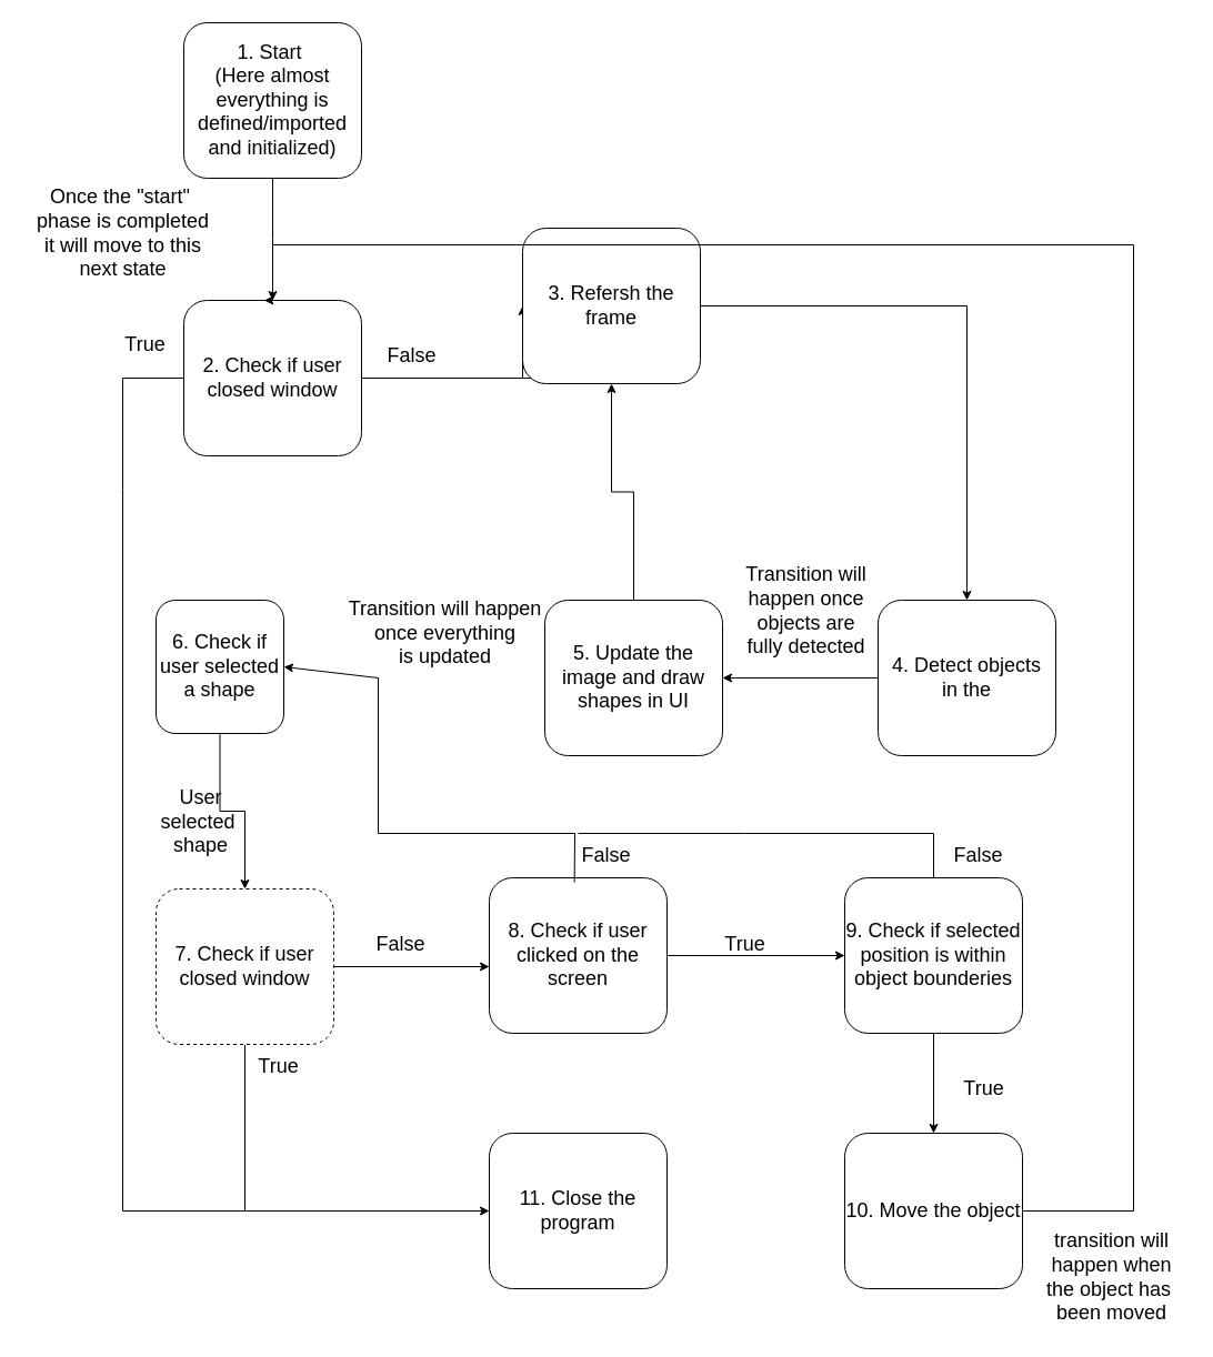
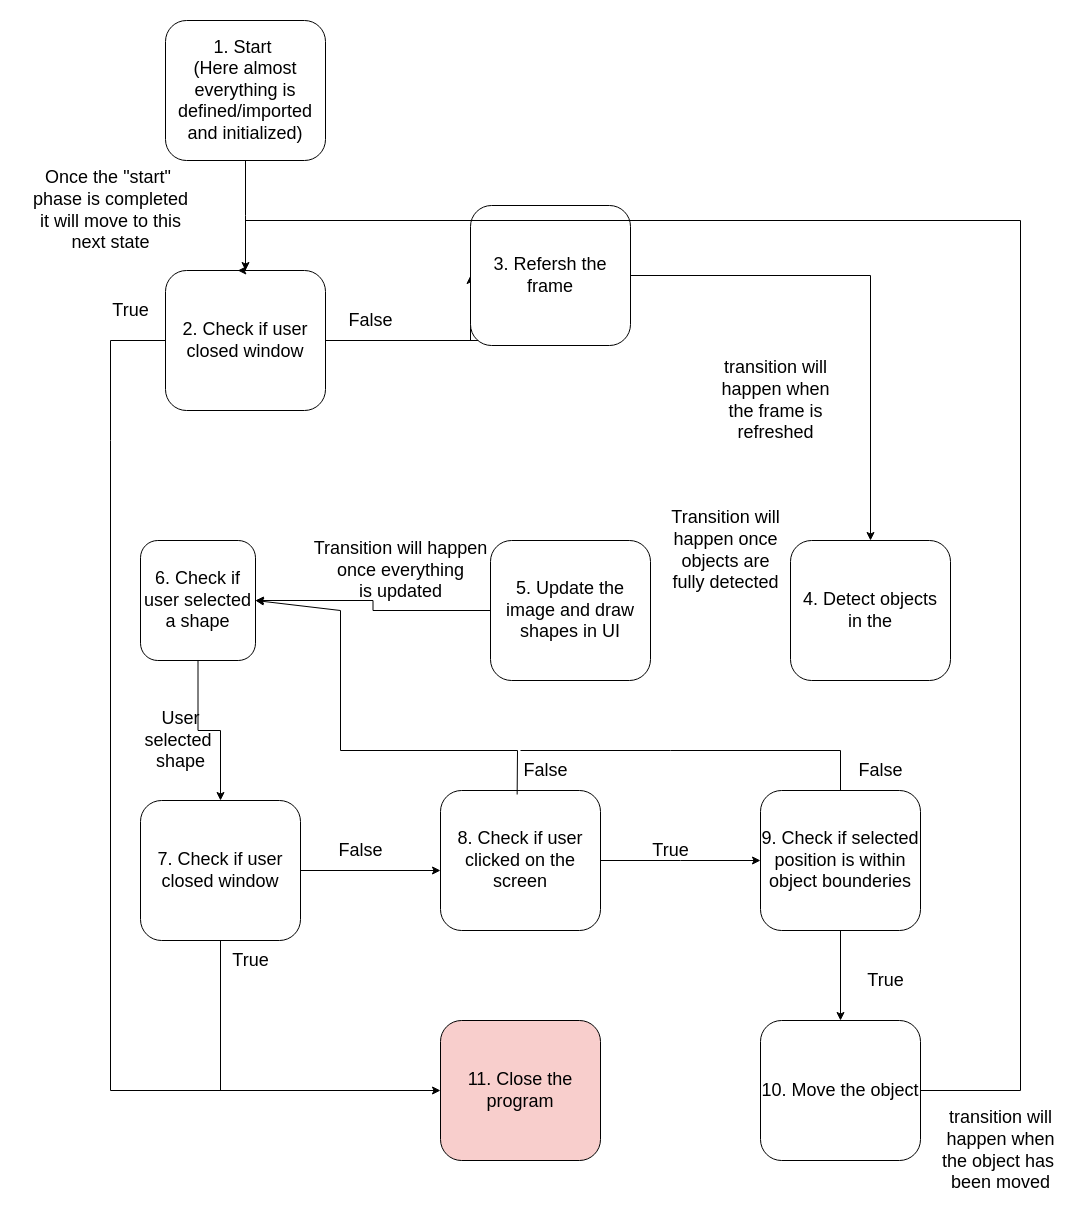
+ <mxCell id="15" value="&lt;span style=&quot;font-size: 18px;&quot;&gt;transition will&lt;br&gt;happen when&lt;br&gt;the frame is&lt;br&gt;refreshed&lt;br&gt;&lt;/span&gt;" style="text;html=1;align=center;verticalAlign=middle;resizable=0;points=[];autosize=1;strokeColor=none;fillColor=none;" parent="1" vertex="1"><mxGeometry x="710" y="350" width="130" height="100" as="geometry" /></mxCell>
- <mxCell id="11" style="edgeStyle=orthogonalEdgeStyle;rounded=0;orthogonalLoop=1;jettySize=auto;html=1;" parent="1" source="12" target="8" edge="1"><mxGeometry relative="1" as="geometry" /></mxCell>
+ <mxCell id="11" style="edgeStyle=orthogonalEdgeStyle;rounded=0;orthogonalLoop=1;jettySize=auto;html=1;entryX=1;entryY=0.5;entryDx=0;entryDy=0;" parent="1" source="12" target="14" edge="1"><mxGeometry relative="1" as="geometry" /></mxCell>
- <mxCell id="9" style="edgeStyle=orthogonalEdgeStyle;rounded=0;orthogonalLoop=1;jettySize=auto;html=1;entryX=1;entryY=0.5;entryDx=0;entryDy=0;" parent="1" source="10" target="12" edge="1"><mxGeometry relative="1" as="geometry" /></mxCell>
- <mxCell id="21" value="&lt;font style=&quot;font-size: 18px;&quot;&gt;7. Check if user closed window&lt;br&gt;&lt;/font&gt;" style="rounded=1;whiteSpace=wrap;html=1;dashed=1;" parent="1" vertex="1"><mxGeometry x="140" y="800" width="160" height="140" as="geometry" /></mxCell>
+ <mxCell id="21" value="&lt;font style=&quot;font-size: 18px;&quot;&gt;7. Check if user closed window&lt;br&gt;&lt;/font&gt;" style="rounded=1;whiteSpace=wrap;html=1;" parent="1" vertex="1"><mxGeometry x="140" y="800" width="160" height="140" as="geometry" /></mxCell>
- <mxCell id="23" value="&lt;font style=&quot;font-size: 18px;&quot;&gt;11. Close the program&lt;br&gt;&lt;/font&gt;" style="rounded=1;whiteSpace=wrap;html=1;" parent="1" vertex="1"><mxGeometry x="440" y="1020" width="160" height="140" as="geometry" /></mxCell>
+ <mxCell id="23" value="&lt;font style=&quot;font-size: 18px;&quot;&gt;11. Close the program&lt;br&gt;&lt;/font&gt;" style="rounded=1;whiteSpace=wrap;html=1;fillColor=#f8cecc;" parent="1" vertex="1"><mxGeometry x="440" y="1020" width="160" height="140" as="geometry" /></mxCell>
